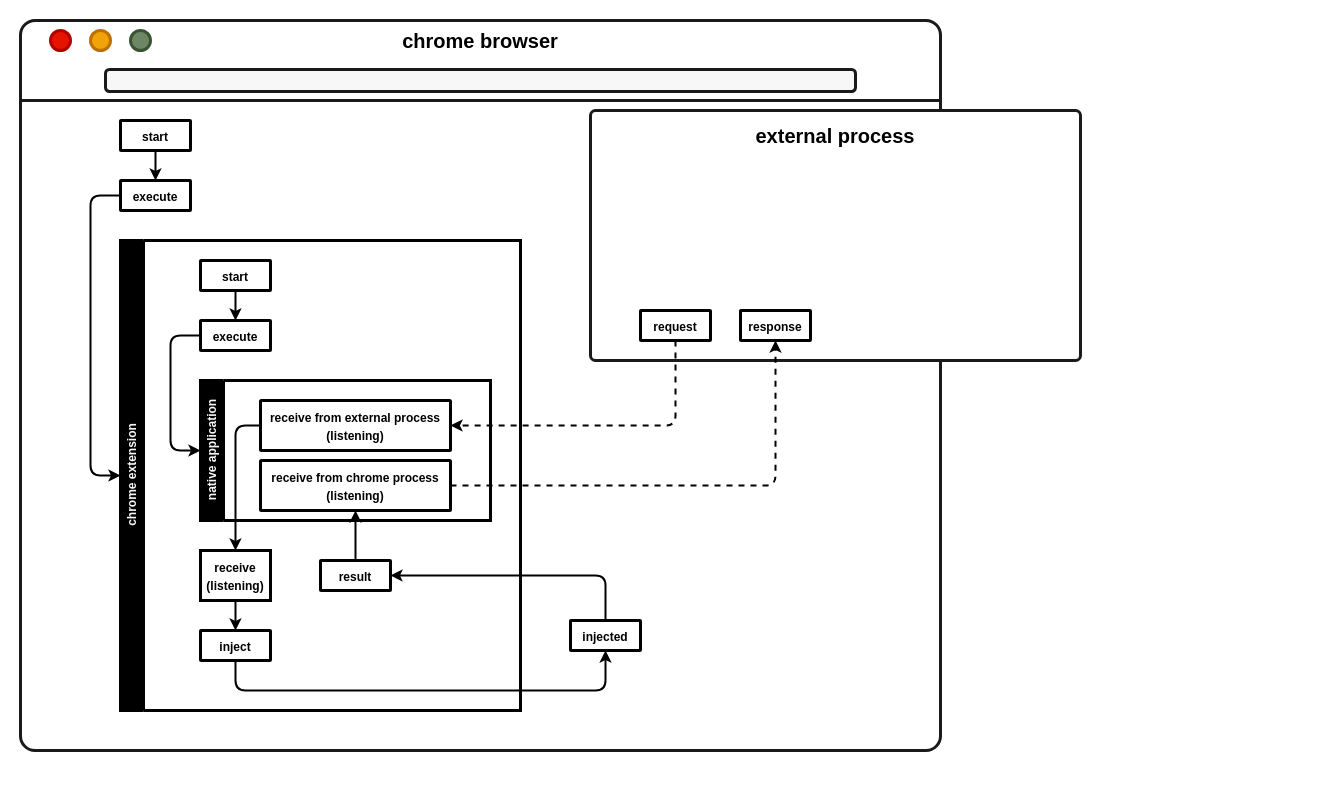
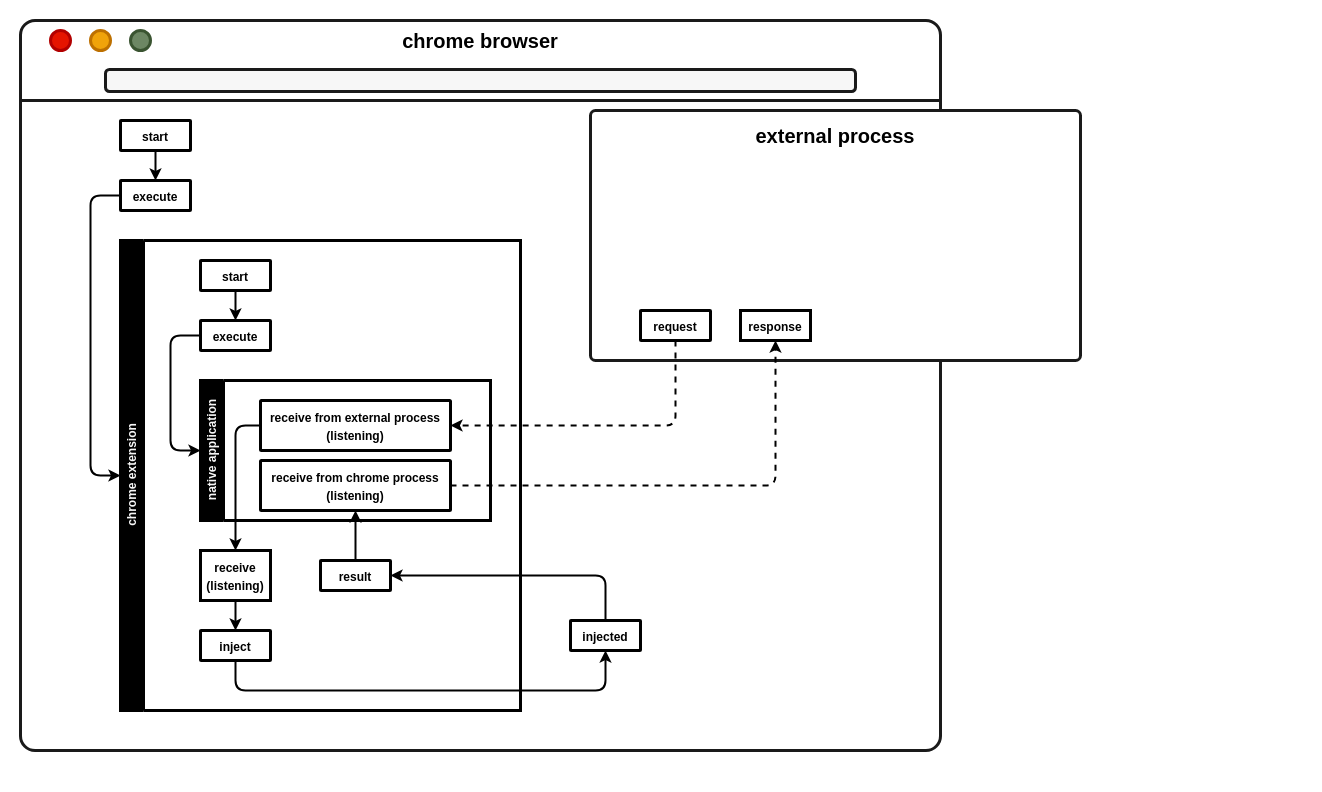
- <mxCell id="31" value="&lt;font style=&quot;font-size: 15px&quot;&gt;&lt;b style=&quot;font-size: 12px&quot;&gt;response&lt;br&gt;&lt;/b&gt;&lt;/font&gt;" style="rounded=1;whiteSpace=wrap;html=1;fillColor=none;arcSize=2;strokeColor=default;strokeWidth=3;" parent="2" vertex="1"><mxGeometry x="720" y="290" width="70" height="30" as="geometry" /></mxCell>
+ <mxCell id="31" value="&lt;font style=&quot;font-size: 15px&quot;&gt;&lt;b style=&quot;font-size: 12px&quot;&gt;response&lt;br&gt;&lt;/b&gt;&lt;/font&gt;" style="whiteSpace=wrap;html=1;fillColor=none;arcSize=2;strokeColor=default;strokeWidth=3;rounded=0;" parent="2" vertex="1"><mxGeometry x="720" y="290" width="70" height="30" as="geometry" /></mxCell>
